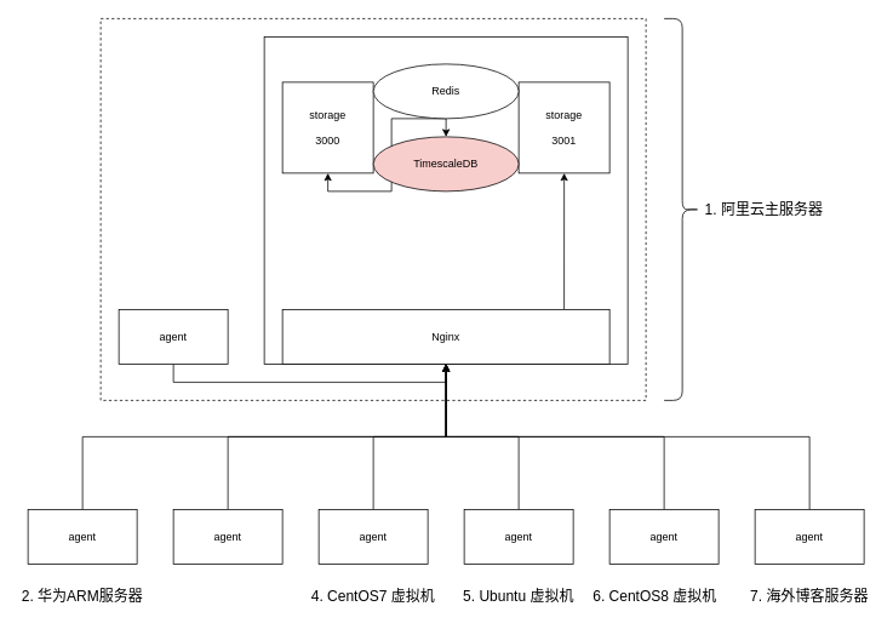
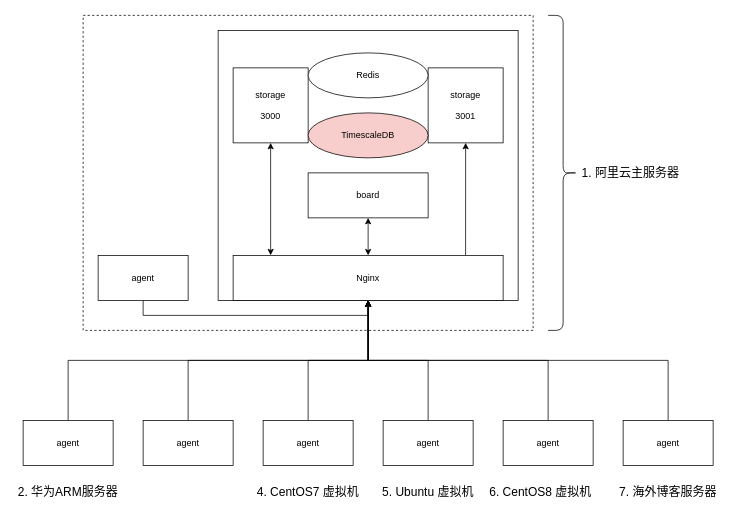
- <mxCell id="4" style="edgeStyle=orthogonalEdgeStyle;rounded=0;orthogonalLoop=1;jettySize=auto;html=1;exitX=0.5;exitY=1;exitDx=0;exitDy=0;startArrow=classic;startFill=1;" parent="1" source="5" target="25" edge="1"><mxGeometry relative="1" as="geometry" /></mxCell>
+ <mxCell id="4" style="edgeStyle=orthogonalEdgeStyle;rounded=0;orthogonalLoop=1;jettySize=auto;html=1;exitX=0.5;exitY=1;exitDx=0;exitDy=0;entryX=0.139;entryY=-0.003;entryDx=0;entryDy=0;entryPerimeter=0;startArrow=classic;startFill=1;" parent="1" source="5" target="26" edge="1"><mxGeometry relative="1" as="geometry" /></mxCell>
+ <mxCell id="9" value="board" style="rounded=0;whiteSpace=wrap;html=1;" parent="1" vertex="1"><mxGeometry x="410" y="230" width="160" height="60" as="geometry" /></mxCell>
+ <mxCell id="8" style="edgeStyle=orthogonalEdgeStyle;rounded=0;orthogonalLoop=1;jettySize=auto;html=1;exitX=0.5;exitY=1;exitDx=0;exitDy=0;entryX=0.5;entryY=0;entryDx=0;entryDy=0;startArrow=classic;startFill=1;" parent="1" source="9" target="26" edge="1"><mxGeometry relative="1" as="geometry" /></mxCell>
